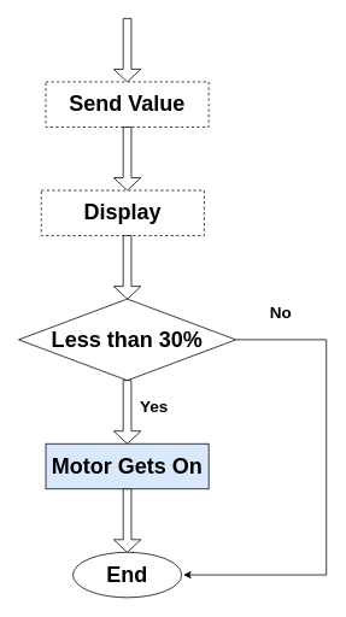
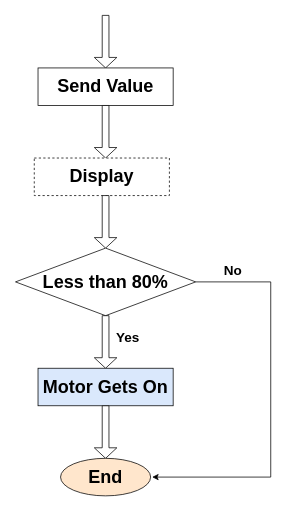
- <mxCell id="3" value="&lt;b&gt;&lt;font style=&quot;font-size: 24px&quot;&gt;Send Value&lt;/font&gt;&lt;/b&gt;" style="rounded=0;whiteSpace=wrap;html=1;dashed=1;" parent="1" vertex="1"><mxGeometry x="50" y="90" width="180" height="50" as="geometry" /></mxCell>
+ <mxCell id="3" value="&lt;b&gt;&lt;font style=&quot;font-size: 24px&quot;&gt;Send Value&lt;/font&gt;&lt;/b&gt;" style="rounded=0;whiteSpace=wrap;html=1;" parent="1" vertex="1"><mxGeometry x="50" y="90" width="180" height="50" as="geometry" /></mxCell>
- <mxCell id="14" value="&lt;span style=&quot;font-size: 18px&quot;&gt;&lt;b&gt;No&lt;/b&gt;&lt;/span&gt;" style="text;html=1;strokeColor=none;fillColor=none;align=center;verticalAlign=middle;whiteSpace=wrap;rounded=0;" parent="1" vertex="1"><mxGeometry x="290" y="335" width="40" height="20" as="geometry" /></mxCell>
+ <mxCell id="14" value="&lt;span style=&quot;font-size: 18px&quot;&gt;&lt;b&gt;No&lt;/b&gt;&lt;/span&gt;" style="text;html=1;strokeColor=none;fillColor=none;align=center;verticalAlign=middle;whiteSpace=wrap;rounded=0;" parent="1" vertex="1"><mxGeometry x="290" y="350" width="40" height="20" as="geometry" /></mxCell>
- <mxCell id="8" value="&lt;b&gt;&lt;font style=&quot;font-size: 24px&quot;&gt;Less than 30%&lt;/font&gt;&lt;/b&gt;" style="rhombus;whiteSpace=wrap;html=1;" parent="1" vertex="1"><mxGeometry x="20" y="330" width="240" height="90" as="geometry" /></mxCell>
+ <mxCell id="8" value="&lt;b&gt;&lt;font style=&quot;font-size: 24px&quot;&gt;Less than 80%&lt;/font&gt;&lt;/b&gt;" style="rhombus;whiteSpace=wrap;html=1;" parent="1" vertex="1"><mxGeometry x="20" y="330" width="240" height="90" as="geometry" /></mxCell>
- <mxCell id="12" value="&lt;span style=&quot;font-size: 24px&quot;&gt;&lt;b&gt;End&lt;/b&gt;&lt;/span&gt;" style="ellipse;whiteSpace=wrap;html=1;" parent="1" vertex="1"><mxGeometry x="80" y="610" width="120" height="50" as="geometry" /></mxCell>
+ <mxCell id="12" value="&lt;span style=&quot;font-size: 24px&quot;&gt;&lt;b&gt;End&lt;/b&gt;&lt;/span&gt;" style="ellipse;whiteSpace=wrap;html=1;fillColor=#ffe6cc;" parent="1" vertex="1"><mxGeometry x="80" y="610" width="120" height="50" as="geometry" /></mxCell>
